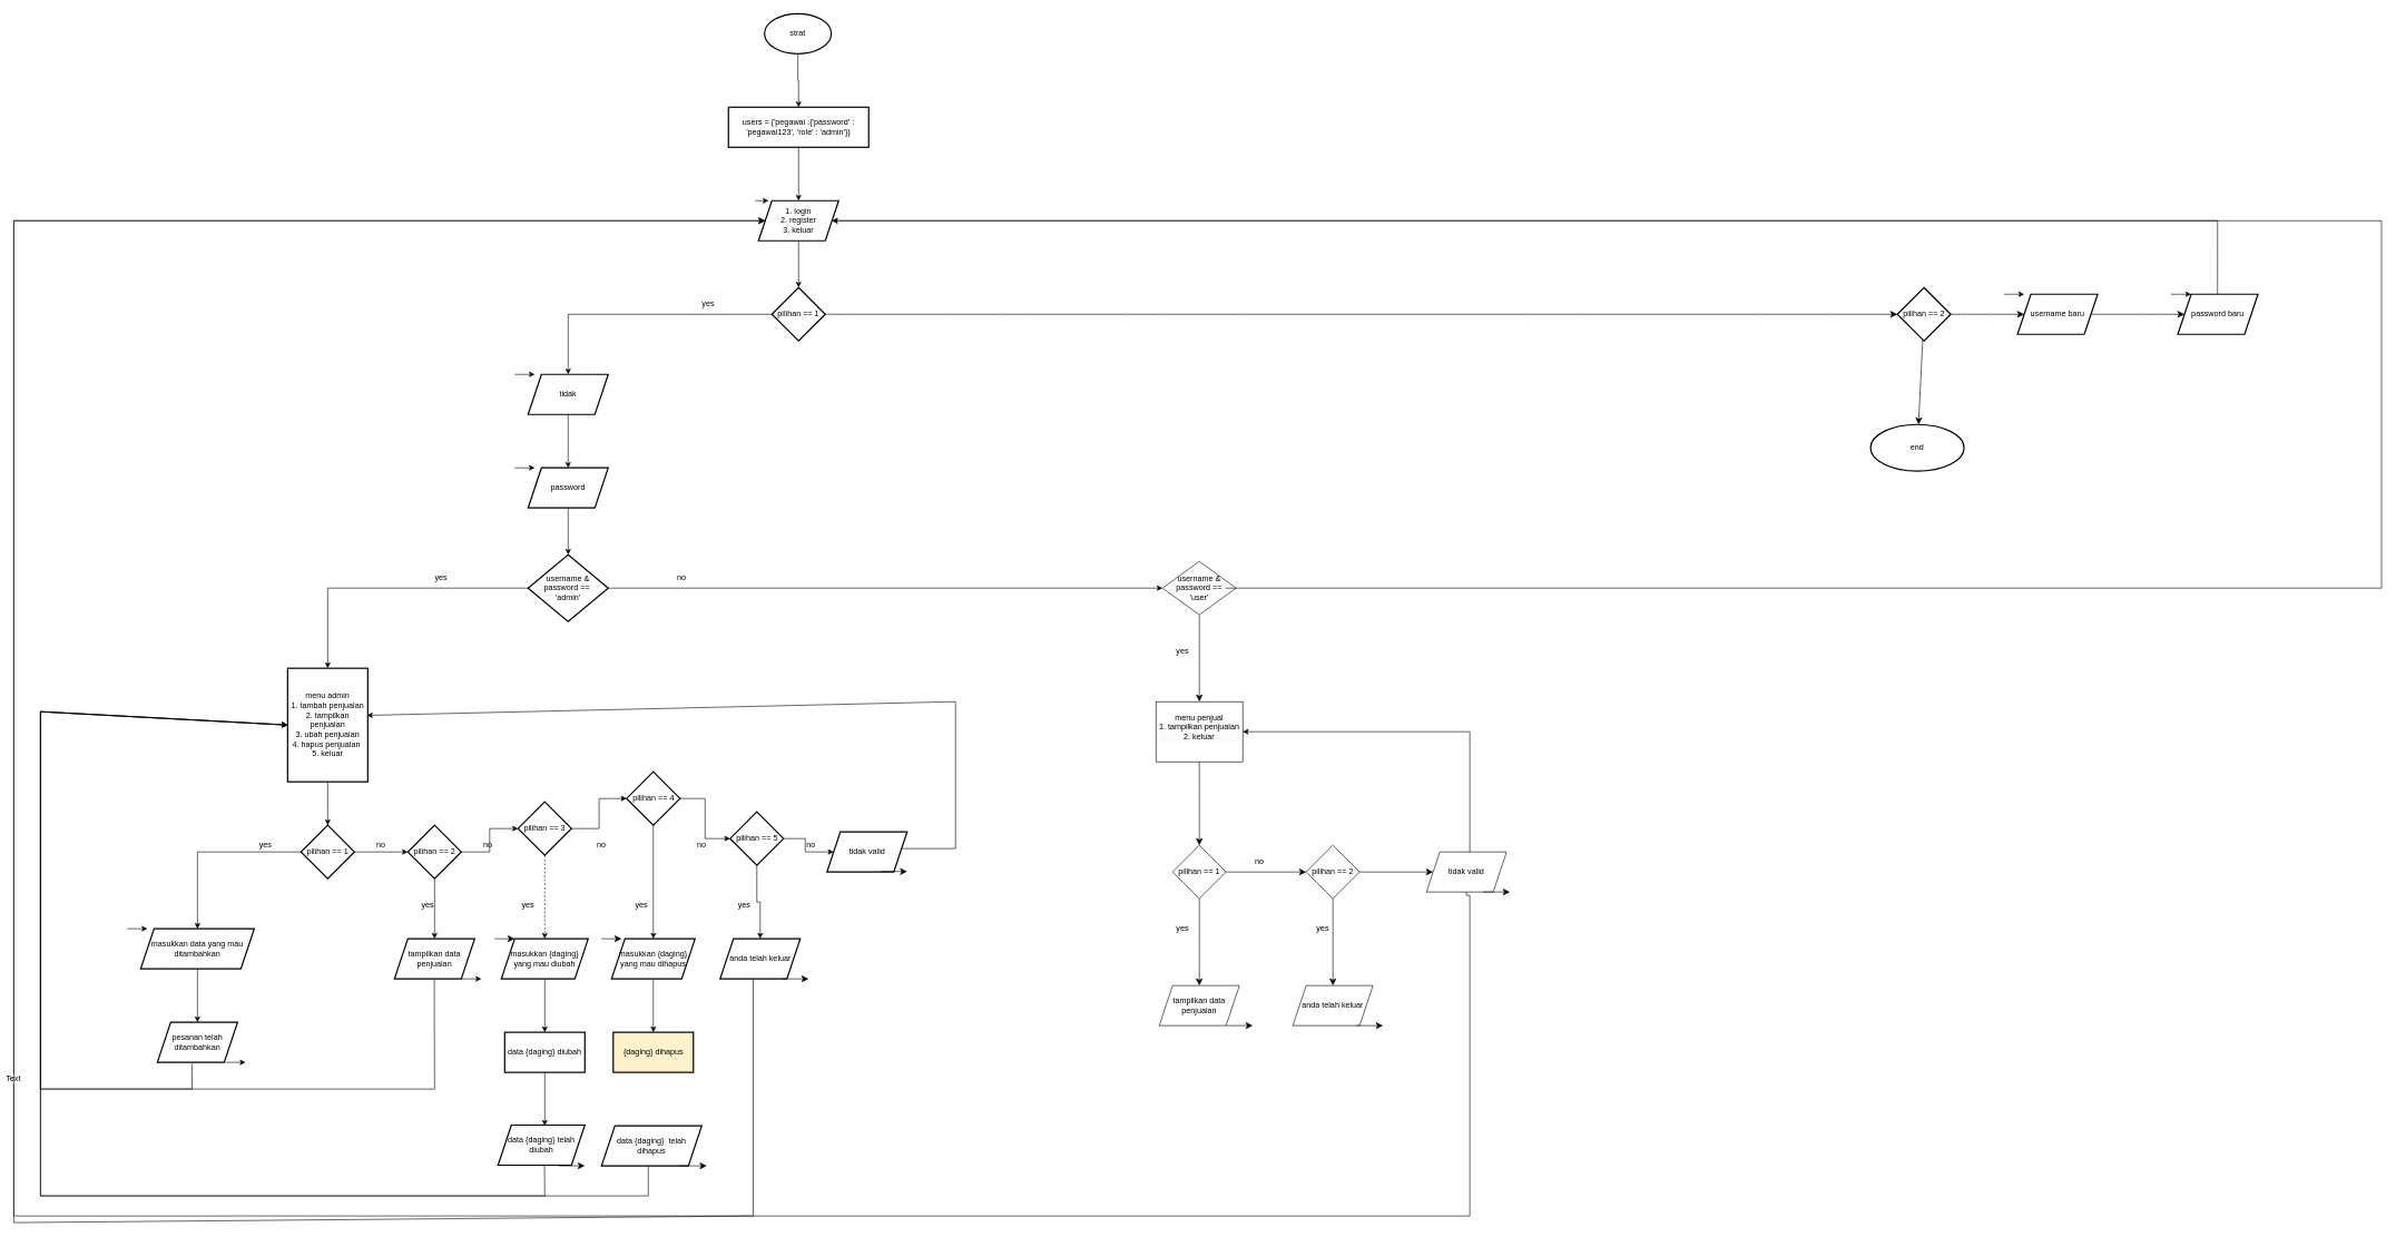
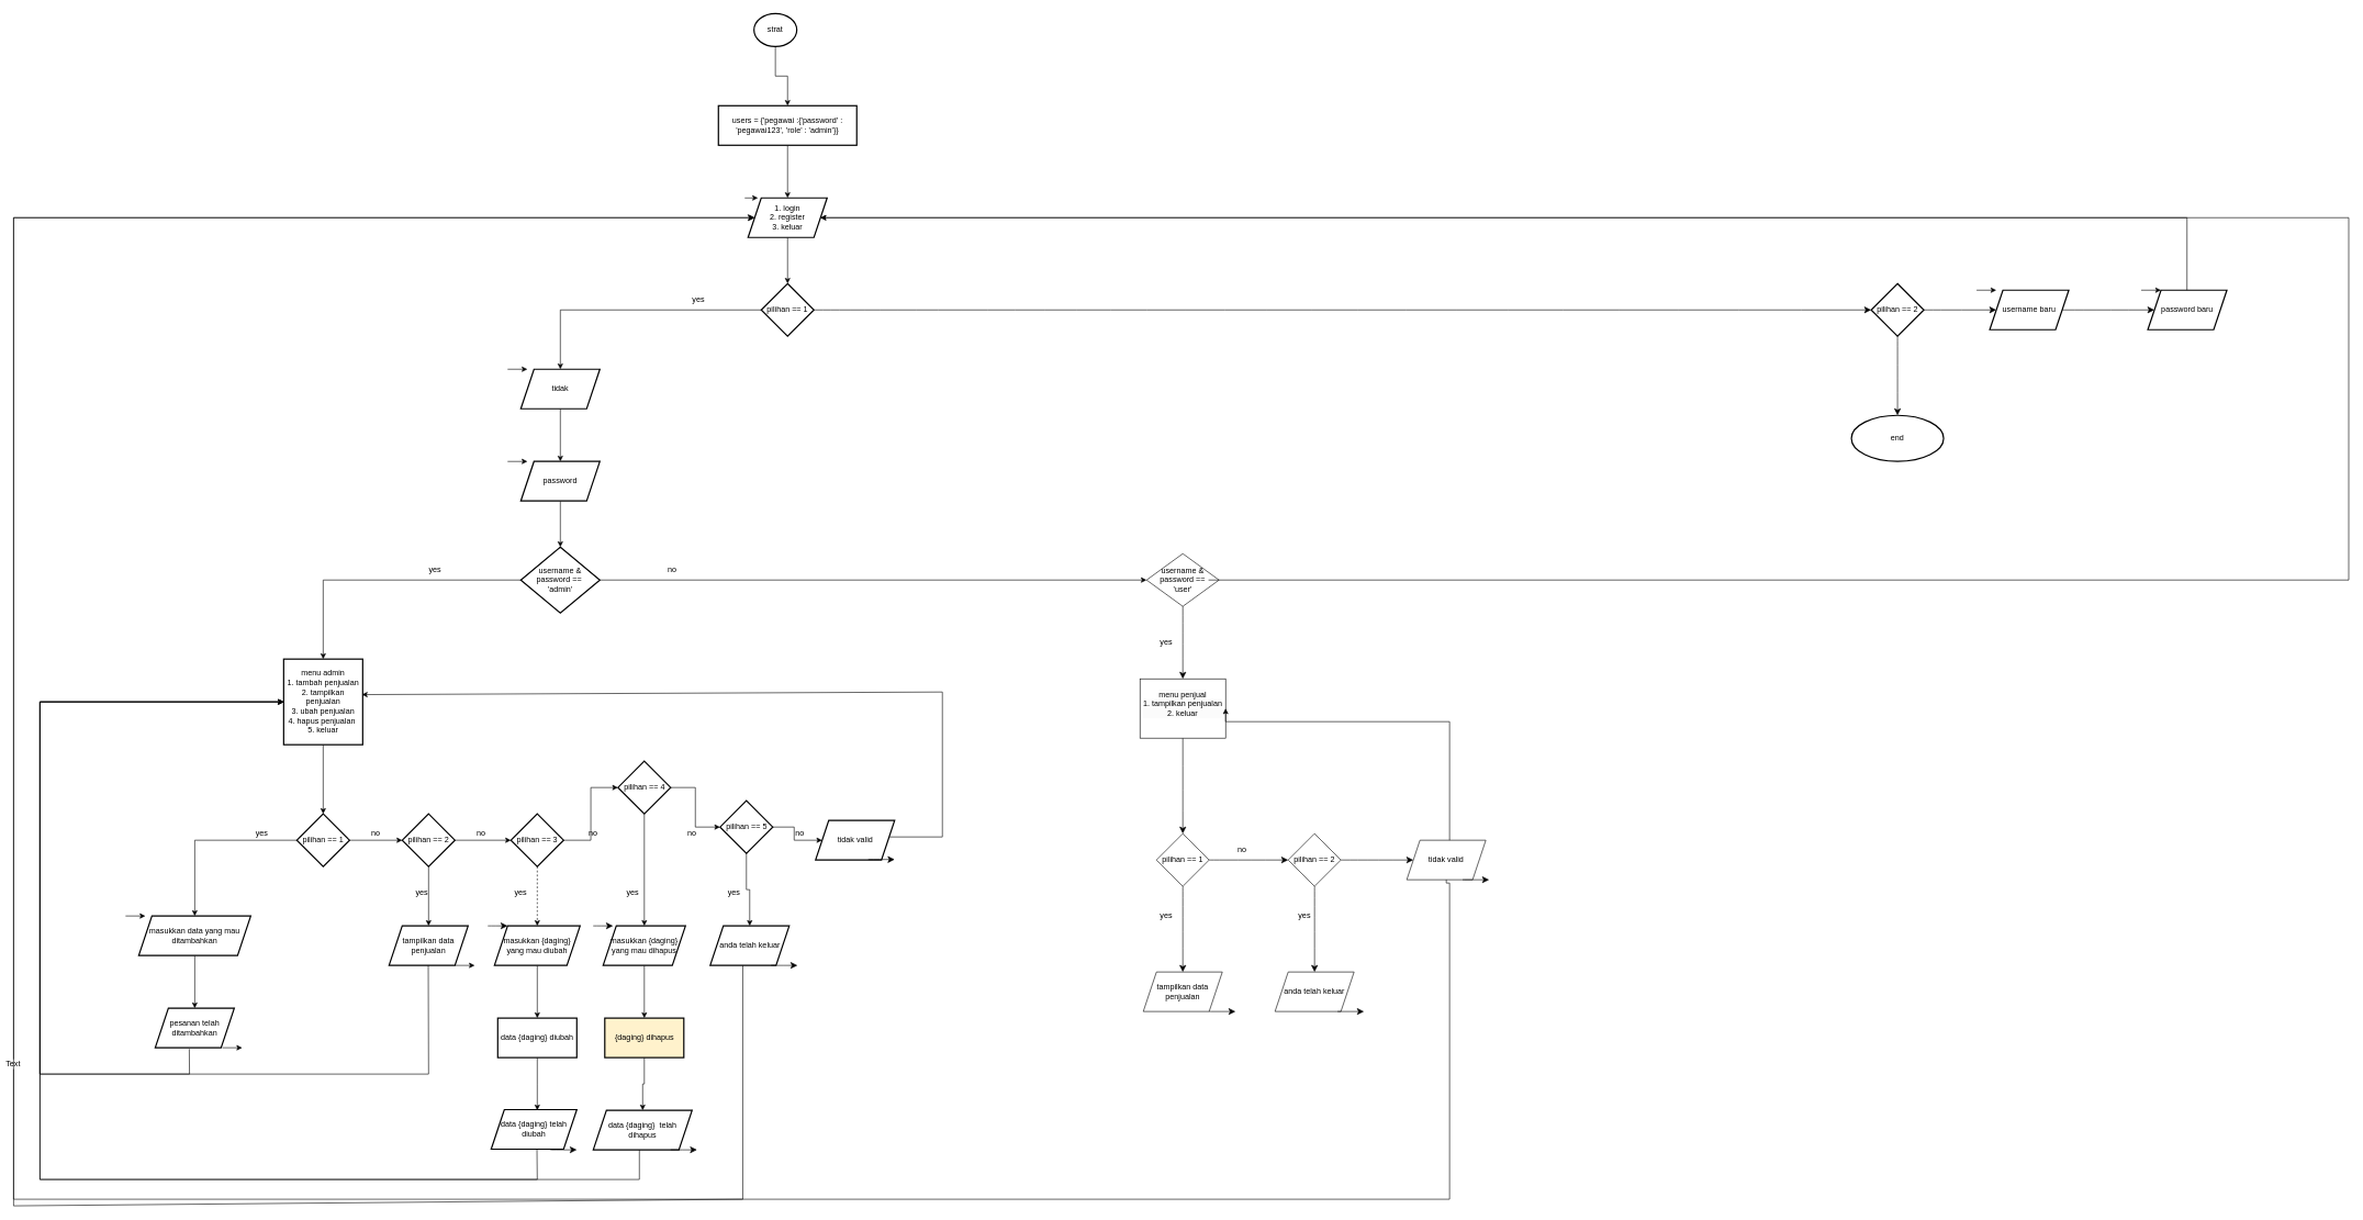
- <mxCell id="3" value="strat" style="strokeWidth=2;html=1;shape=mxgraph.flowchart.start_1;whiteSpace=wrap;" parent="1" vertex="1"><mxGeometry x="1144" y="20" width="100" height="60" as="geometry" /></mxCell>
+ <mxCell id="3" value="strat" style="strokeWidth=2;html=1;shape=mxgraph.flowchart.start_1;whiteSpace=wrap;" parent="1" vertex="1"><mxGeometry x="1144" y="20" width="65" height="50" as="geometry" /></mxCell>
- <mxCell id="113" value="end" style="ellipse;whiteSpace=wrap;html=1;strokeWidth=2;" vertex="1" parent="1"><mxGeometry x="2800" y="635" width="140" height="70" as="geometry" /></mxCell>
+ <mxCell id="113" value="end" style="ellipse;whiteSpace=wrap;html=1;strokeWidth=2;" vertex="1" parent="1"><mxGeometry x="2810" y="630" width="140" height="70" as="geometry" /></mxCell>
- <mxCell id="23" value="menu admin&lt;div&gt;1. tambah penjualan&lt;/div&gt;&lt;div&gt;2. tampilkan penjualan&lt;/div&gt;&lt;div&gt;3. ubah penjualan&lt;/div&gt;&lt;div&gt;4. hapus penjualan&amp;nbsp;&lt;/div&gt;&lt;div&gt;5. keluar&lt;/div&gt;" style="whiteSpace=wrap;html=1;strokeWidth=2;" parent="1" vertex="1"><mxGeometry x="430" y="1000" width="120" height="170" as="geometry" /></mxCell>
+ <mxCell id="23" value="menu admin&lt;div&gt;1. tambah penjualan&lt;/div&gt;&lt;div&gt;2. tampilkan penjualan&lt;/div&gt;&lt;div&gt;3. ubah penjualan&lt;/div&gt;&lt;div&gt;4. hapus penjualan&amp;nbsp;&lt;/div&gt;&lt;div&gt;5. keluar&lt;/div&gt;" style="whiteSpace=wrap;html=1;strokeWidth=2;" parent="1" vertex="1"><mxGeometry x="430" y="1000" width="120" height="130" as="geometry" /></mxCell>
- <mxCell id="80" value="&#10;&lt;span style=&quot;color: rgb(0, 0, 0); font-family: Helvetica; font-size: 12px; font-style: normal; font-variant-ligatures: normal; font-variant-caps: normal; font-weight: 400; letter-spacing: normal; orphans: 2; text-align: center; text-indent: 0px; text-transform: none; widows: 2; word-spacing: 0px; -webkit-text-stroke-width: 0px; white-space: normal; background-color: rgb(251, 251, 251); text-decoration-thickness: initial; text-decoration-style: initial; text-decoration-color: initial; display: inline !important; float: none;&quot;&gt;menu penjual&lt;/span&gt;&lt;div style=&quot;forced-color-adjust: none; color: rgb(0, 0, 0); font-family: Helvetica; font-size: 12px; font-style: normal; font-variant-ligatures: normal; font-variant-caps: normal; font-weight: 400; letter-spacing: normal; orphans: 2; text-align: center; text-indent: 0px; text-transform: none; widows: 2; word-spacing: 0px; -webkit-text-stroke-width: 0px; white-space: normal; background-color: rgb(251, 251, 251); text-decoration-thickness: initial; text-decoration-style: initial; text-decoration-color: initial;&quot;&gt;1. tampilkan penjualan&lt;/div&gt;&lt;div style=&quot;forced-color-adjust: none; color: rgb(0, 0, 0); font-family: Helvetica; font-size: 12px; font-style: normal; font-variant-ligatures: normal; font-variant-caps: normal; font-weight: 400; letter-spacing: normal; orphans: 2; text-align: center; text-indent: 0px; text-transform: none; widows: 2; word-spacing: 0px; -webkit-text-stroke-width: 0px; white-space: normal; background-color: rgb(251, 251, 251); text-decoration-thickness: initial; text-decoration-style: initial; text-decoration-color: initial;&quot;&gt;2. keluar&lt;/div&gt;&#10;&#10;" style="whiteSpace=wrap;html=1;" vertex="1" parent="1"><mxGeometry x="1730" y="1050" width="130" height="90" as="geometry" /></mxCell>
+ <mxCell id="80" value="&#10;&lt;span style=&quot;color: rgb(0, 0, 0); font-family: Helvetica; font-size: 12px; font-style: normal; font-variant-ligatures: normal; font-variant-caps: normal; font-weight: 400; letter-spacing: normal; orphans: 2; text-align: center; text-indent: 0px; text-transform: none; widows: 2; word-spacing: 0px; -webkit-text-stroke-width: 0px; white-space: normal; background-color: rgb(251, 251, 251); text-decoration-thickness: initial; text-decoration-style: initial; text-decoration-color: initial; display: inline !important; float: none;&quot;&gt;menu penjual&lt;/span&gt;&lt;div style=&quot;forced-color-adjust: none; color: rgb(0, 0, 0); font-family: Helvetica; font-size: 12px; font-style: normal; font-variant-ligatures: normal; font-variant-caps: normal; font-weight: 400; letter-spacing: normal; orphans: 2; text-align: center; text-indent: 0px; text-transform: none; widows: 2; word-spacing: 0px; -webkit-text-stroke-width: 0px; white-space: normal; background-color: rgb(251, 251, 251); text-decoration-thickness: initial; text-decoration-style: initial; text-decoration-color: initial;&quot;&gt;1. tampilkan penjualan&lt;/div&gt;&lt;div style=&quot;forced-color-adjust: none; color: rgb(0, 0, 0); font-family: Helvetica; font-size: 12px; font-style: normal; font-variant-ligatures: normal; font-variant-caps: normal; font-weight: 400; letter-spacing: normal; orphans: 2; text-align: center; text-indent: 0px; text-transform: none; widows: 2; word-spacing: 0px; -webkit-text-stroke-width: 0px; white-space: normal; background-color: rgb(251, 251, 251); text-decoration-thickness: initial; text-decoration-style: initial; text-decoration-color: initial;&quot;&gt;2. keluar&lt;/div&gt;&#10;&#10;" style="whiteSpace=wrap;html=1;" vertex="1" parent="1"><mxGeometry x="1730" y="1030" width="130" height="90" as="geometry" /></mxCell>
- <mxCell id="43" value="pilihan == 3" style="rhombus;whiteSpace=wrap;html=1;strokeWidth=2;" parent="1" vertex="1"><mxGeometry x="775" y="1200" width="80" height="80" as="geometry" /></mxCell>
+ <mxCell id="43" value="pilihan == 3" style="rhombus;whiteSpace=wrap;html=1;strokeWidth=2;" parent="1" vertex="1"><mxGeometry x="775" y="1235" width="80" height="80" as="geometry" /></mxCell>
+ <mxCell id="54" value="" style="edgeStyle=orthogonalEdgeStyle;rounded=0;orthogonalLoop=1;jettySize=auto;html=1;" parent="1" source="55" target="56" edge="1"><mxGeometry relative="1" as="geometry" /></mxCell>
